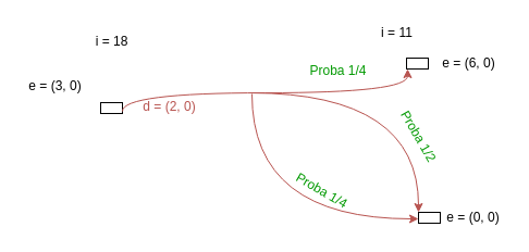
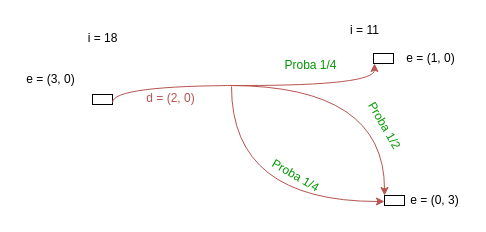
- <mxCell id="10" value="e = (6, 0)" style="text;html=1;align=center;verticalAlign=middle;resizable=0;points=[];autosize=1;" vertex="1" parent="1"><mxGeometry x="400" y="48" width="60" height="20" as="geometry" /></mxCell>
+ <mxCell id="10" value="e = (1, 0)" style="text;html=1;align=center;verticalAlign=middle;resizable=0;points=[];autosize=1;" vertex="1" parent="1"><mxGeometry x="400" y="48" width="60" height="20" as="geometry" /></mxCell>
- <mxCell id="13" value="&lt;font color=&quot;#b85450&quot;&gt;d = (2, 0)&lt;/font&gt;" style="text;html=1;align=center;verticalAlign=middle;resizable=0;points=[];autosize=1;" vertex="1" parent="1"><mxGeometry x="125" y="88" width="60" height="20" as="geometry" /></mxCell>
+ <mxCell id="13" value="&lt;font color=&quot;#b85450&quot;&gt;d = (2, 0)&lt;/font&gt;" style="text;html=1;align=center;verticalAlign=middle;resizable=0;points=[];autosize=1;" vertex="1" parent="1"><mxGeometry x="140" y="88" width="60" height="20" as="geometry" /></mxCell>
- <mxCell id="11" value="e = (0, 0)" style="text;html=1;align=center;verticalAlign=middle;resizable=0;points=[];autosize=1;" vertex="1" parent="1"><mxGeometry x="404" y="190" width="60" height="20" as="geometry" /></mxCell>
+ <mxCell id="11" value="e = (0, 3)" style="text;html=1;align=center;verticalAlign=middle;resizable=0;points=[];autosize=1;" vertex="1" parent="1"><mxGeometry x="404" y="190" width="60" height="20" as="geometry" /></mxCell>
